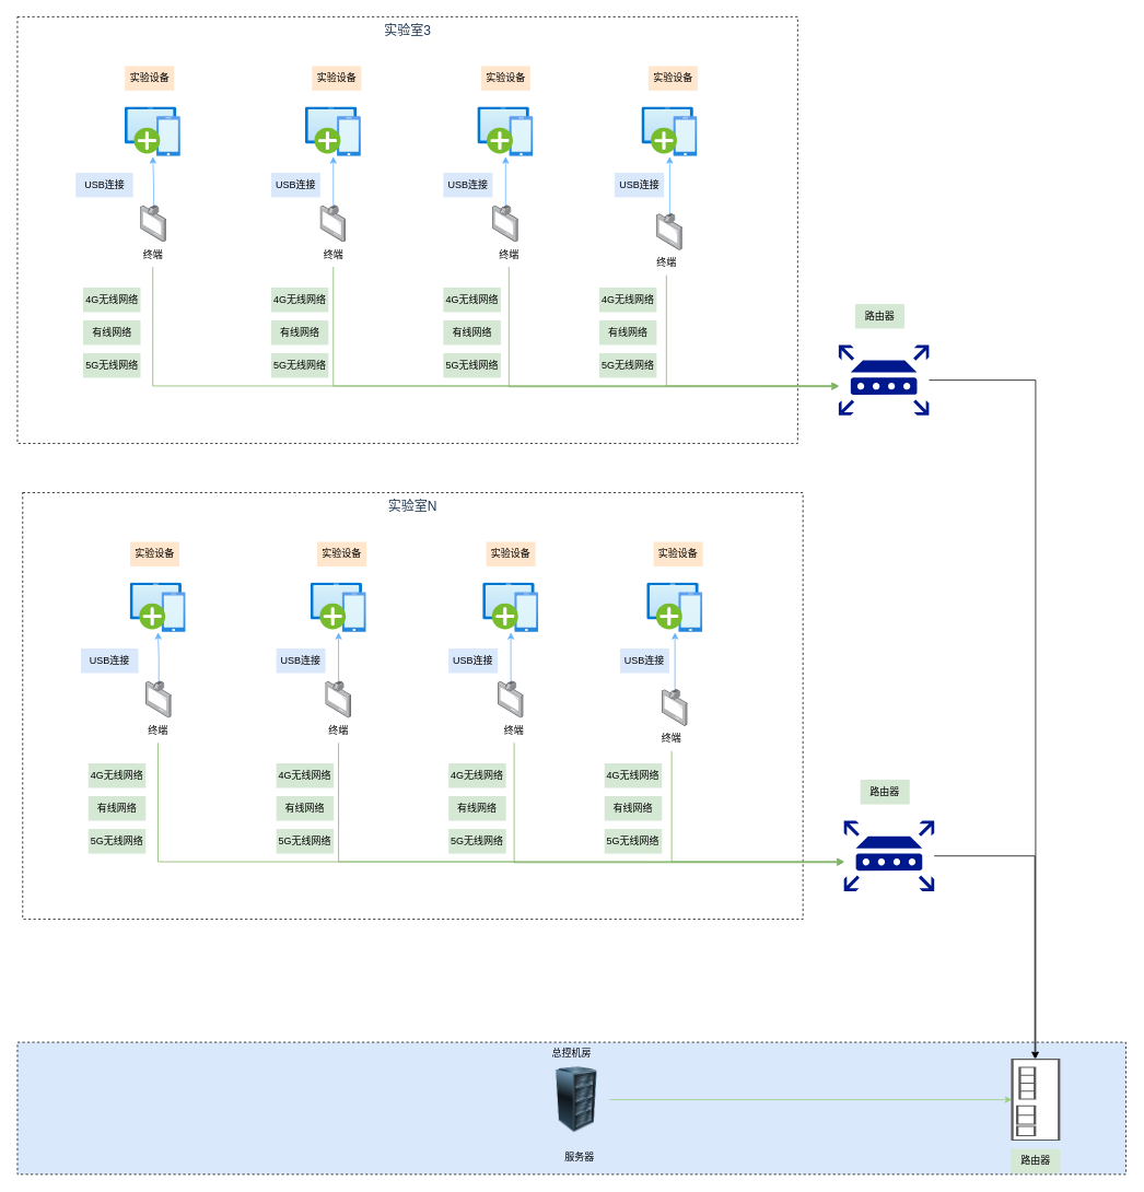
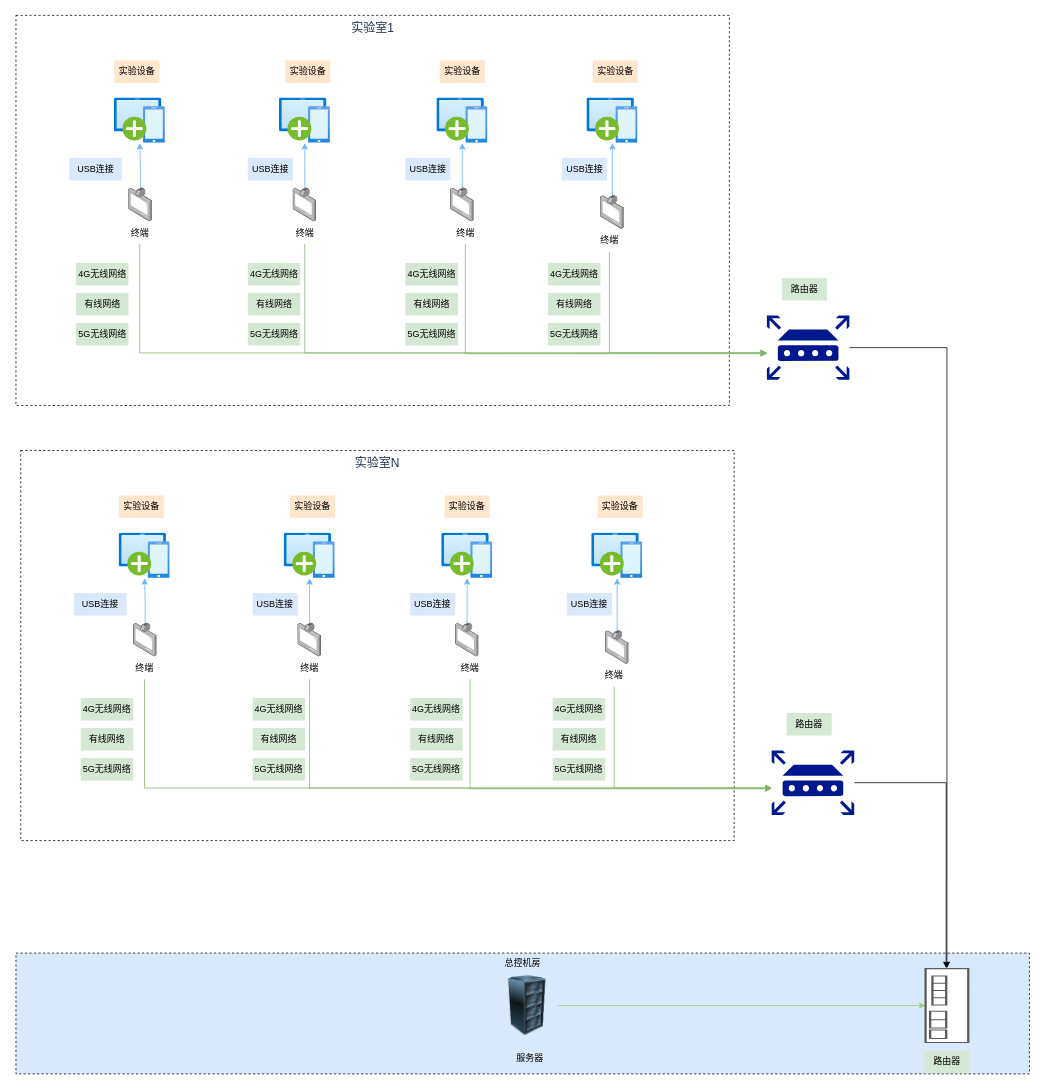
- <mxCell id="50" value="&lt;font color=&quot;#1e3552&quot; style=&quot;font-size: 16px;&quot;&gt;实验室3&lt;/font&gt;" style="whiteSpace=wrap;html=1;align=center;horizontal=1;verticalAlign=top;dashed=1;" vertex="1" parent="1"><mxGeometry x="20.6" y="20" width="951" height="520" as="geometry" /></mxCell>
+ <mxCell id="50" value="&lt;font color=&quot;#1e3552&quot; style=&quot;font-size: 16px;&quot;&gt;实验室1&lt;/font&gt;" style="whiteSpace=wrap;html=1;align=center;horizontal=1;verticalAlign=top;dashed=1;" vertex="1" parent="1"><mxGeometry x="20.6" y="20" width="951" height="520" as="geometry" /></mxCell>
